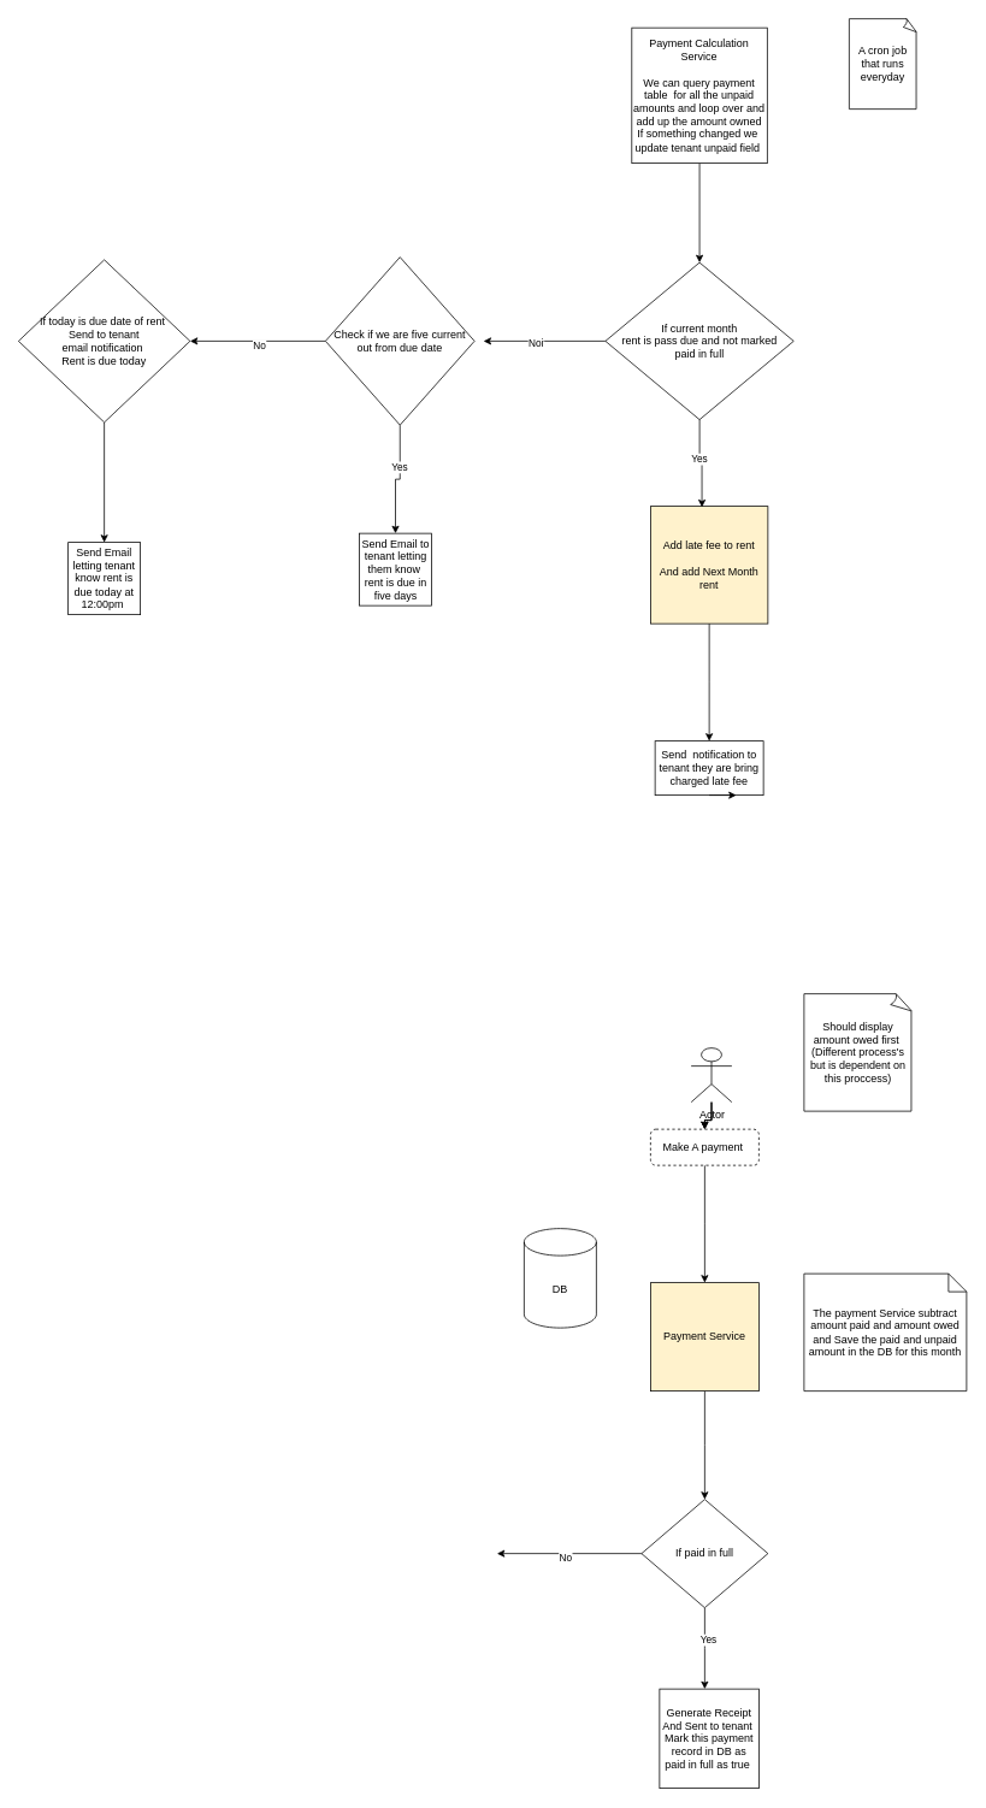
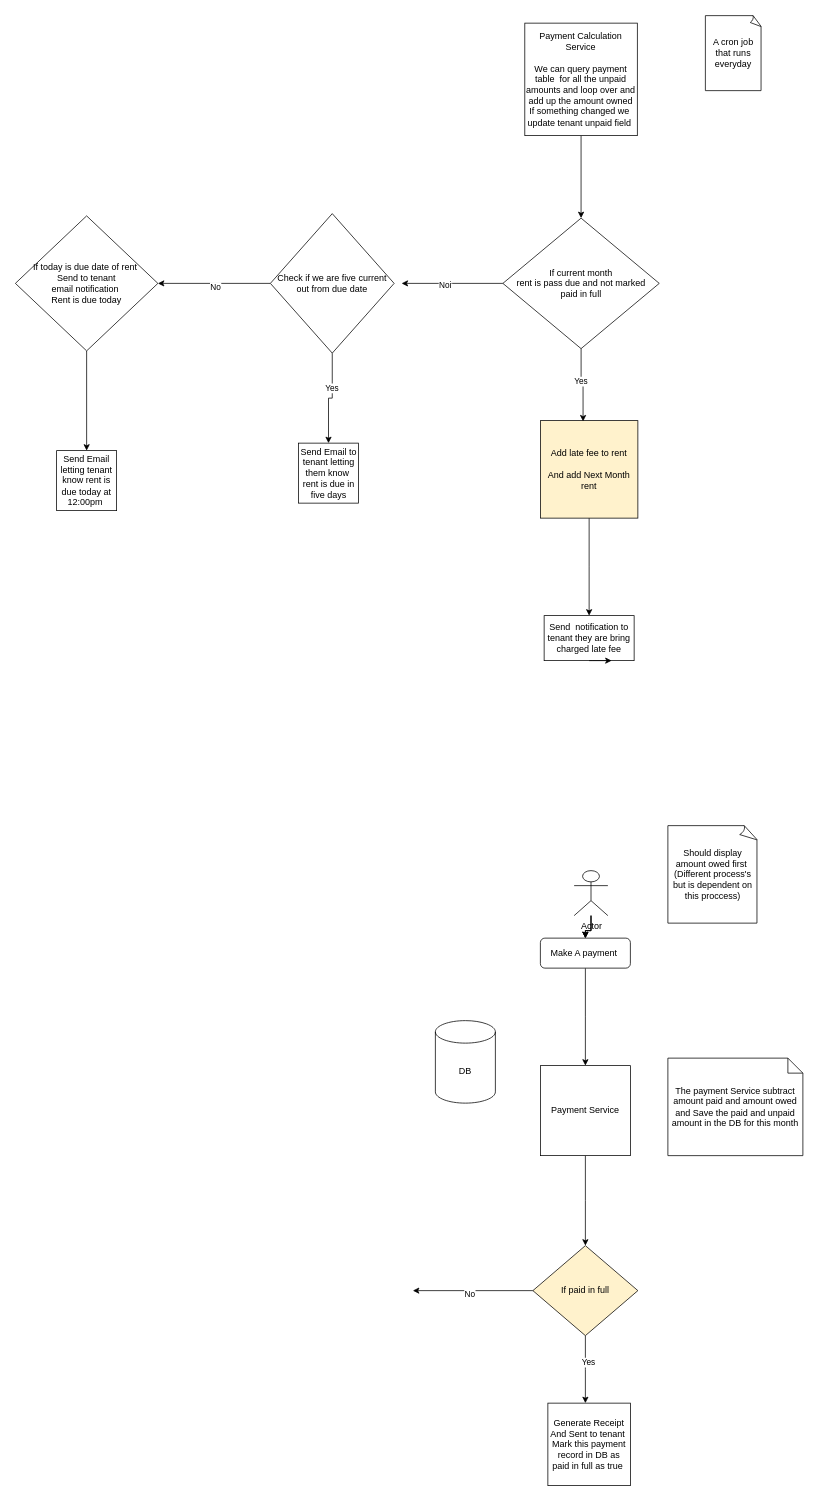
- <mxCell id="3" value="Make A payment&amp;nbsp;" style="rounded=1;whiteSpace=wrap;html=1;fontSize=12;glass=0;strokeWidth=1;shadow=0;dashed=1;" parent="1" vertex="1"><mxGeometry x="720" y="1250" width="120" height="40" as="geometry" /></mxCell>
+ <mxCell id="3" value="Make A payment&amp;nbsp;" style="rounded=1;whiteSpace=wrap;html=1;fontSize=12;glass=0;strokeWidth=1;shadow=0;" parent="1" vertex="1"><mxGeometry x="720" y="1250" width="120" height="40" as="geometry" /></mxCell>
- <mxCell id="5" value="Payment Service" style="whiteSpace=wrap;html=1;aspect=fixed;fillColor=#fff2cc;" vertex="1" parent="1"><mxGeometry x="720" y="1420" width="120" height="120" as="geometry" /></mxCell>
+ <mxCell id="5" value="Payment Service" style="whiteSpace=wrap;html=1;aspect=fixed;" vertex="1" parent="1"><mxGeometry x="720" y="1420" width="120" height="120" as="geometry" /></mxCell>
- <mxCell id="12" value="If paid in full" style="rhombus;whiteSpace=wrap;html=1;" vertex="1" parent="1"><mxGeometry x="710" y="1660" width="140" height="120" as="geometry" /></mxCell>
+ <mxCell id="12" value="If paid in full" style="rhombus;whiteSpace=wrap;html=1;fillColor=#fff2cc;" vertex="1" parent="1"><mxGeometry x="710" y="1660" width="140" height="120" as="geometry" /></mxCell>
